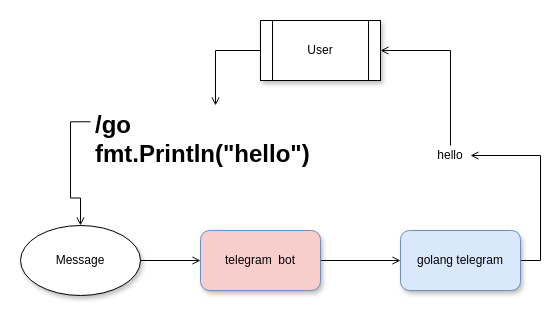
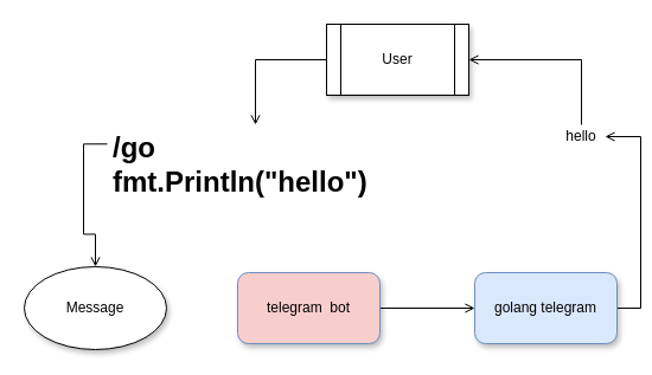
- <mxCell id="11" value="User" style="shape=process;whiteSpace=wrap;html=1;backgroundOutline=1;shadow=1;comic=0;" vertex="1" parent="1"><mxGeometry x="260" y="20" width="120" height="60" as="geometry" /></mxCell>
+ <mxCell id="11" value="User" style="shape=process;whiteSpace=wrap;html=1;backgroundOutline=1;shadow=1;comic=0;" vertex="1" parent="1"><mxGeometry x="275" y="20" width="120" height="60" as="geometry" /></mxCell>
- <mxCell id="13" value="hello" style="text;html=1;strokeColor=none;fillColor=none;align=center;verticalAlign=middle;whiteSpace=wrap;rounded=0;shadow=1;comic=0;" vertex="1" parent="1"><mxGeometry x="430" y="145" width="40" height="20" as="geometry" /></mxCell>
+ <mxCell id="13" value="hello" style="text;html=1;strokeColor=none;fillColor=none;align=center;verticalAlign=middle;whiteSpace=wrap;rounded=0;shadow=1;comic=0;" vertex="1" parent="1"><mxGeometry x="470" y="105" width="40" height="20" as="geometry" /></mxCell>
- <mxCell id="6" style="edgeStyle=orthogonalEdgeStyle;rounded=0;orthogonalLoop=1;jettySize=auto;html=1;exitX=1;exitY=0.5;exitDx=0;exitDy=0;entryX=0;entryY=0.5;entryDx=0;entryDy=0;endArrow=open;endFill=0;" edge="1" parent="1" source="7" target="3"><mxGeometry relative="1" as="geometry" /></mxCell>
